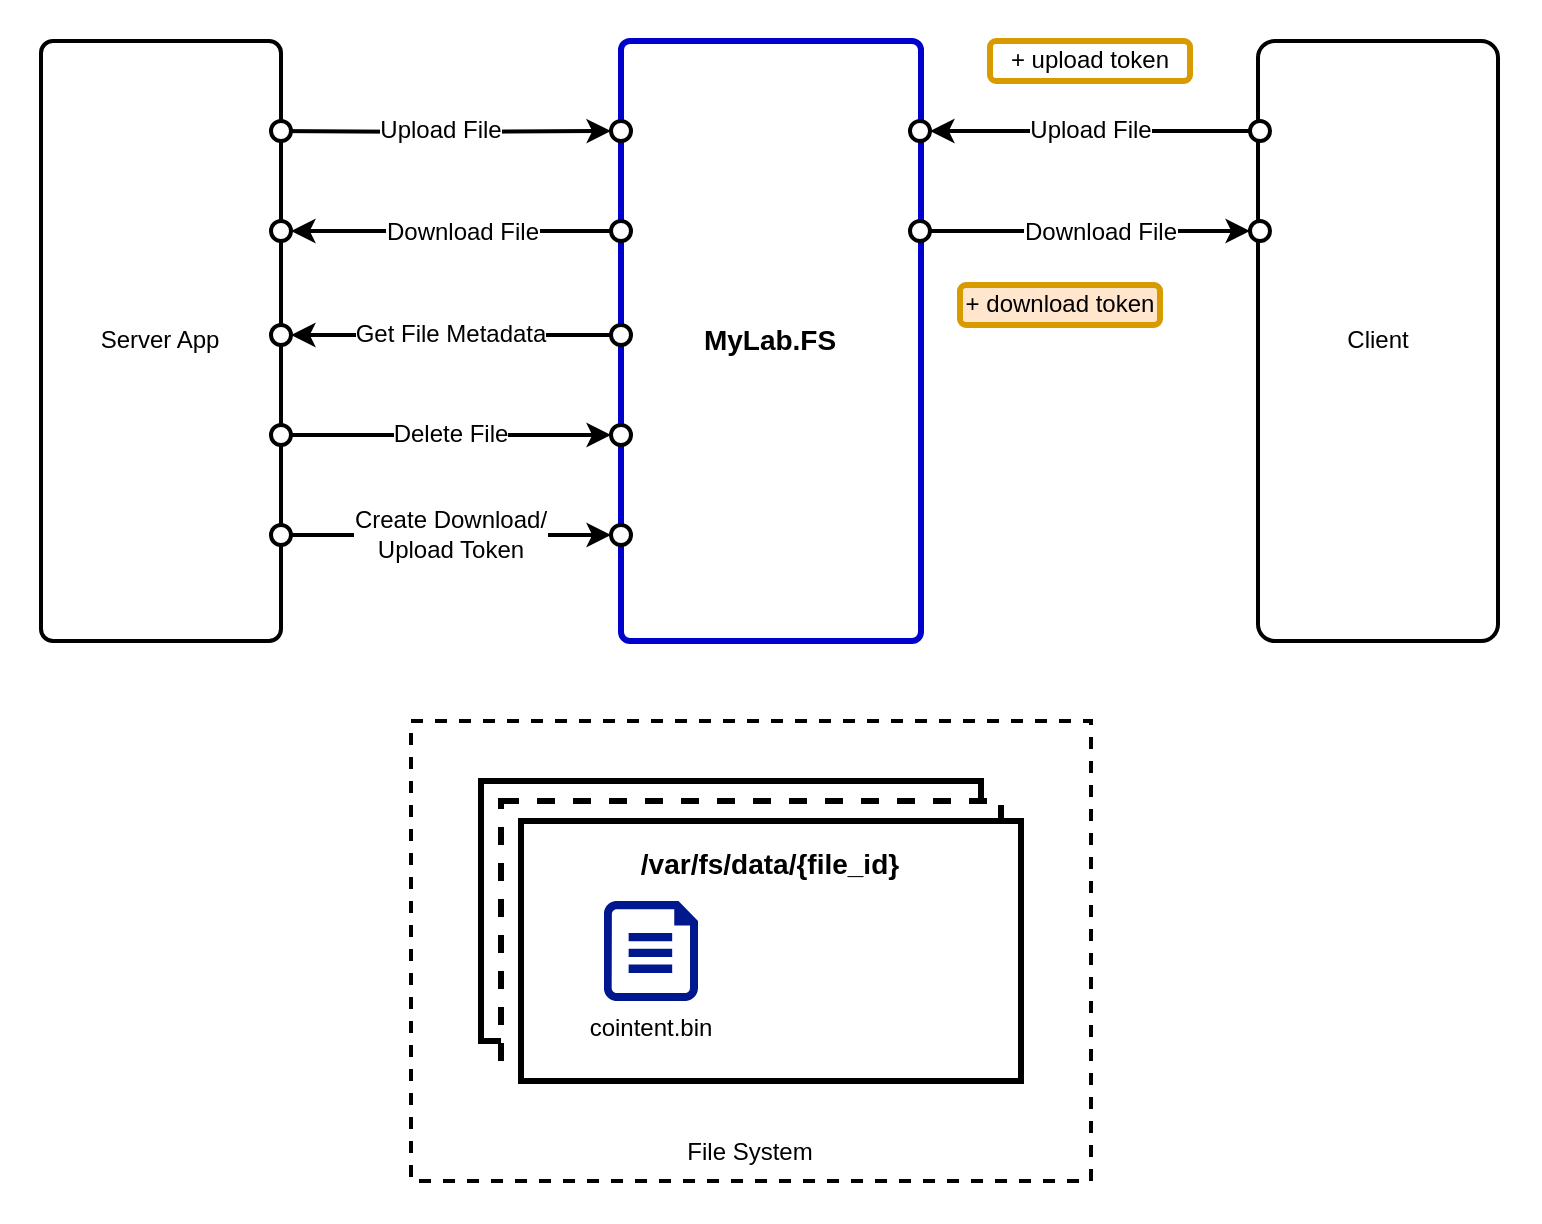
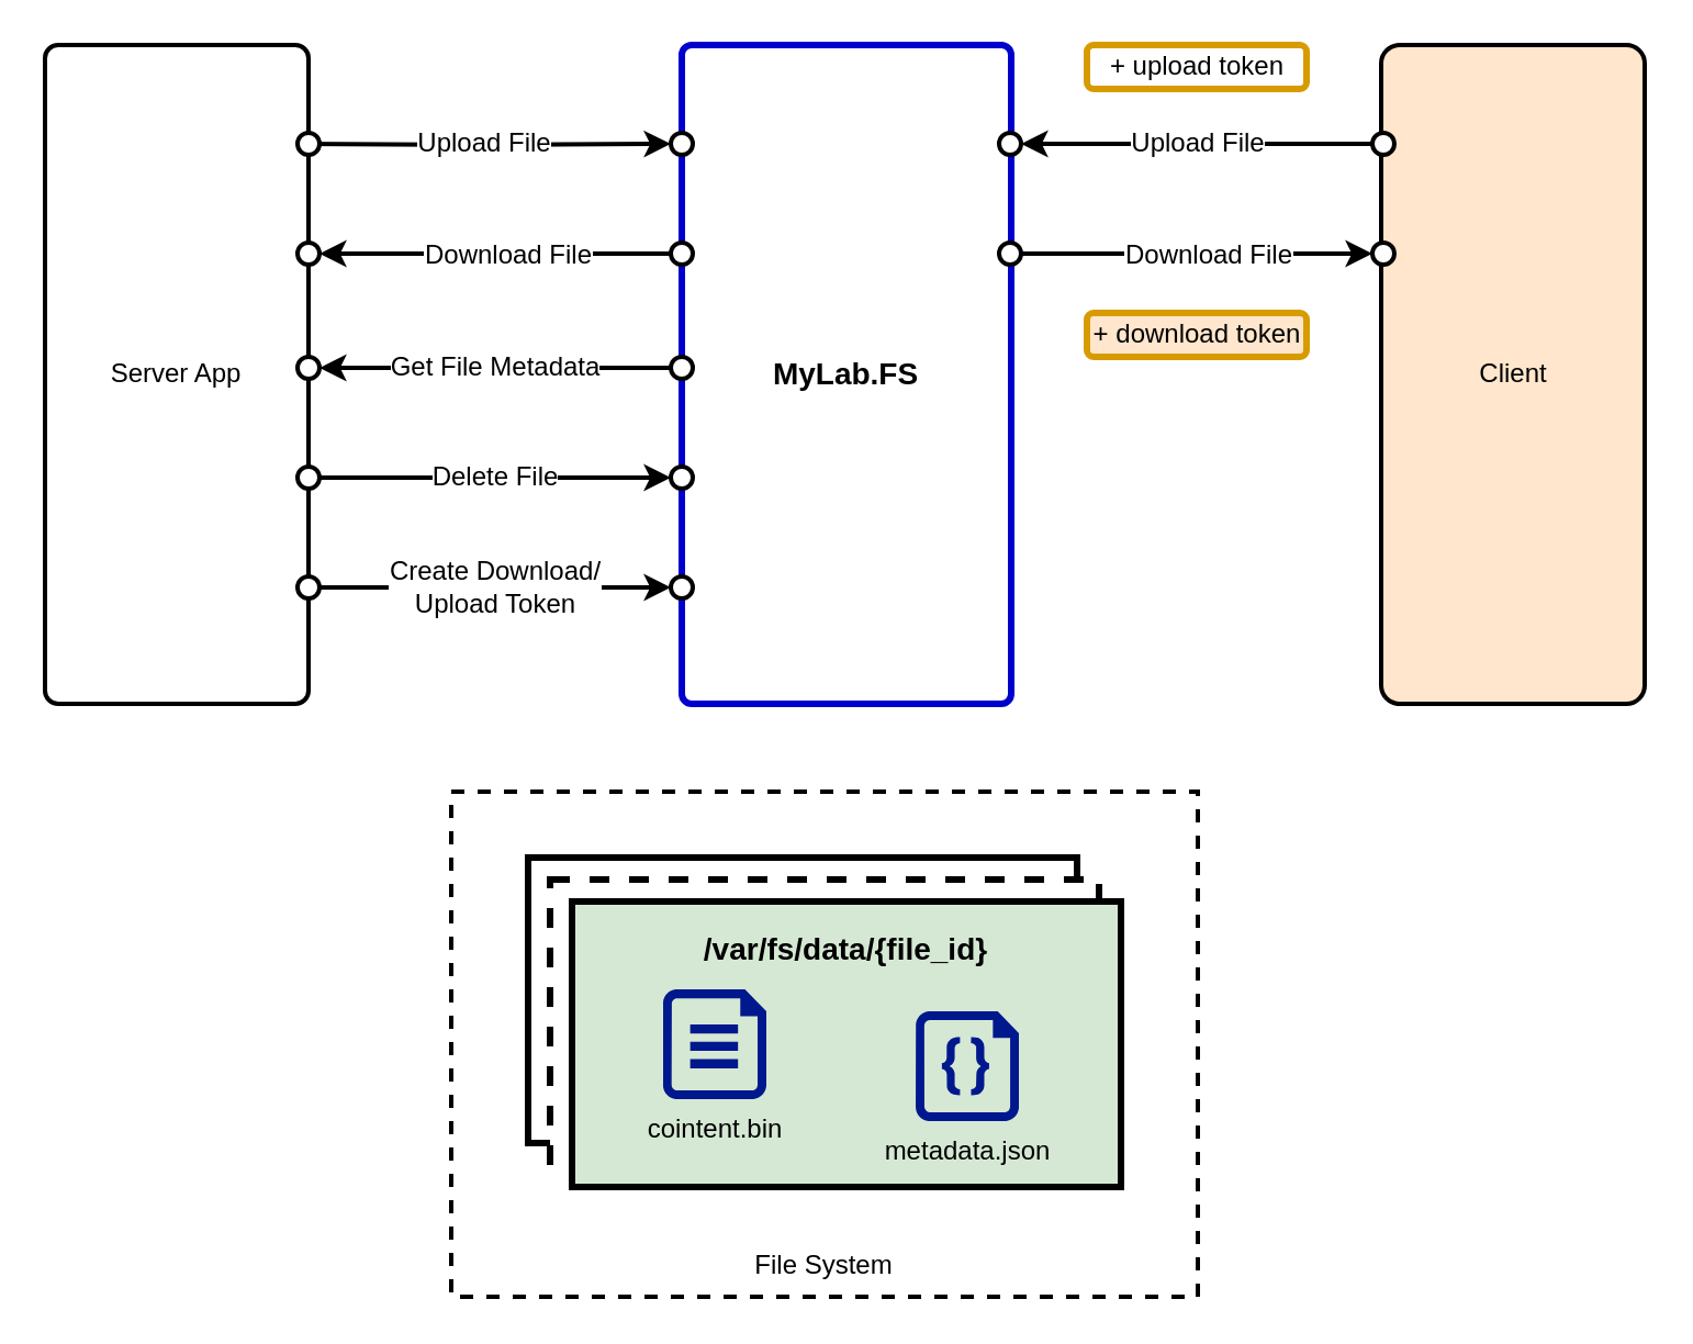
- <mxCell id="27" value="+ download token" style="rounded=1;whiteSpace=wrap;html=1;fillColor=#ffe6cc;strokeColor=#d79b00;strokeWidth=3;" parent="1" vertex="1"><mxGeometry x="479.5" y="142" width="100" height="20" as="geometry" /></mxCell>
+ <mxCell id="27" value="+ download token" style="rounded=1;whiteSpace=wrap;html=1;fillColor=#ffe6cc;strokeColor=#d79b00;strokeWidth=3;" parent="1" vertex="1"><mxGeometry x="494.5" y="142" width="100" height="20" as="geometry" /></mxCell>
- <mxCell id="18" value="Client" style="rounded=1;whiteSpace=wrap;html=1;strokeWidth=2;fillColor=#ffffff;align=center;arcSize=7;" parent="1" vertex="1"><mxGeometry x="628.5" y="20" width="120" height="300" as="geometry" /></mxCell>
+ <mxCell id="18" value="Client" style="rounded=1;whiteSpace=wrap;html=1;strokeWidth=2;fillColor=#ffe6cc;align=center;arcSize=7;" parent="1" vertex="1"><mxGeometry x="628.5" y="20" width="120" height="300" as="geometry" /></mxCell>
- <mxCell id="33" value="/var/fs/data/{file_id}" style="rounded=0;whiteSpace=wrap;html=1;strokeWidth=3;fillColor=#ffffff;fontSize=14;align=center;verticalAlign=top;spacingTop=7;fontStyle=1" parent="1" vertex="1"><mxGeometry x="260" y="410" width="250" height="130" as="geometry" /></mxCell>
+ <mxCell id="33" value="/var/fs/data/{file_id}" style="rounded=0;whiteSpace=wrap;html=1;strokeWidth=3;fillColor=#d5e8d4;fontSize=14;align=center;verticalAlign=top;spacingTop=7;fontStyle=1;" parent="1" vertex="1"><mxGeometry x="260" y="410" width="250" height="130" as="geometry" /></mxCell>
+ <mxCell id="35" value="metadata.json" style="aspect=fixed;pointerEvents=1;shadow=0;dashed=0;html=1;strokeColor=none;labelPosition=center;verticalLabelPosition=bottom;verticalAlign=top;align=center;fillColor=#00188D;shape=mxgraph.azure.code_file;fontSize=12;" parent="1" vertex="1"><mxGeometry x="416.5" y="460" width="47" height="50" as="geometry" /></mxCell>
